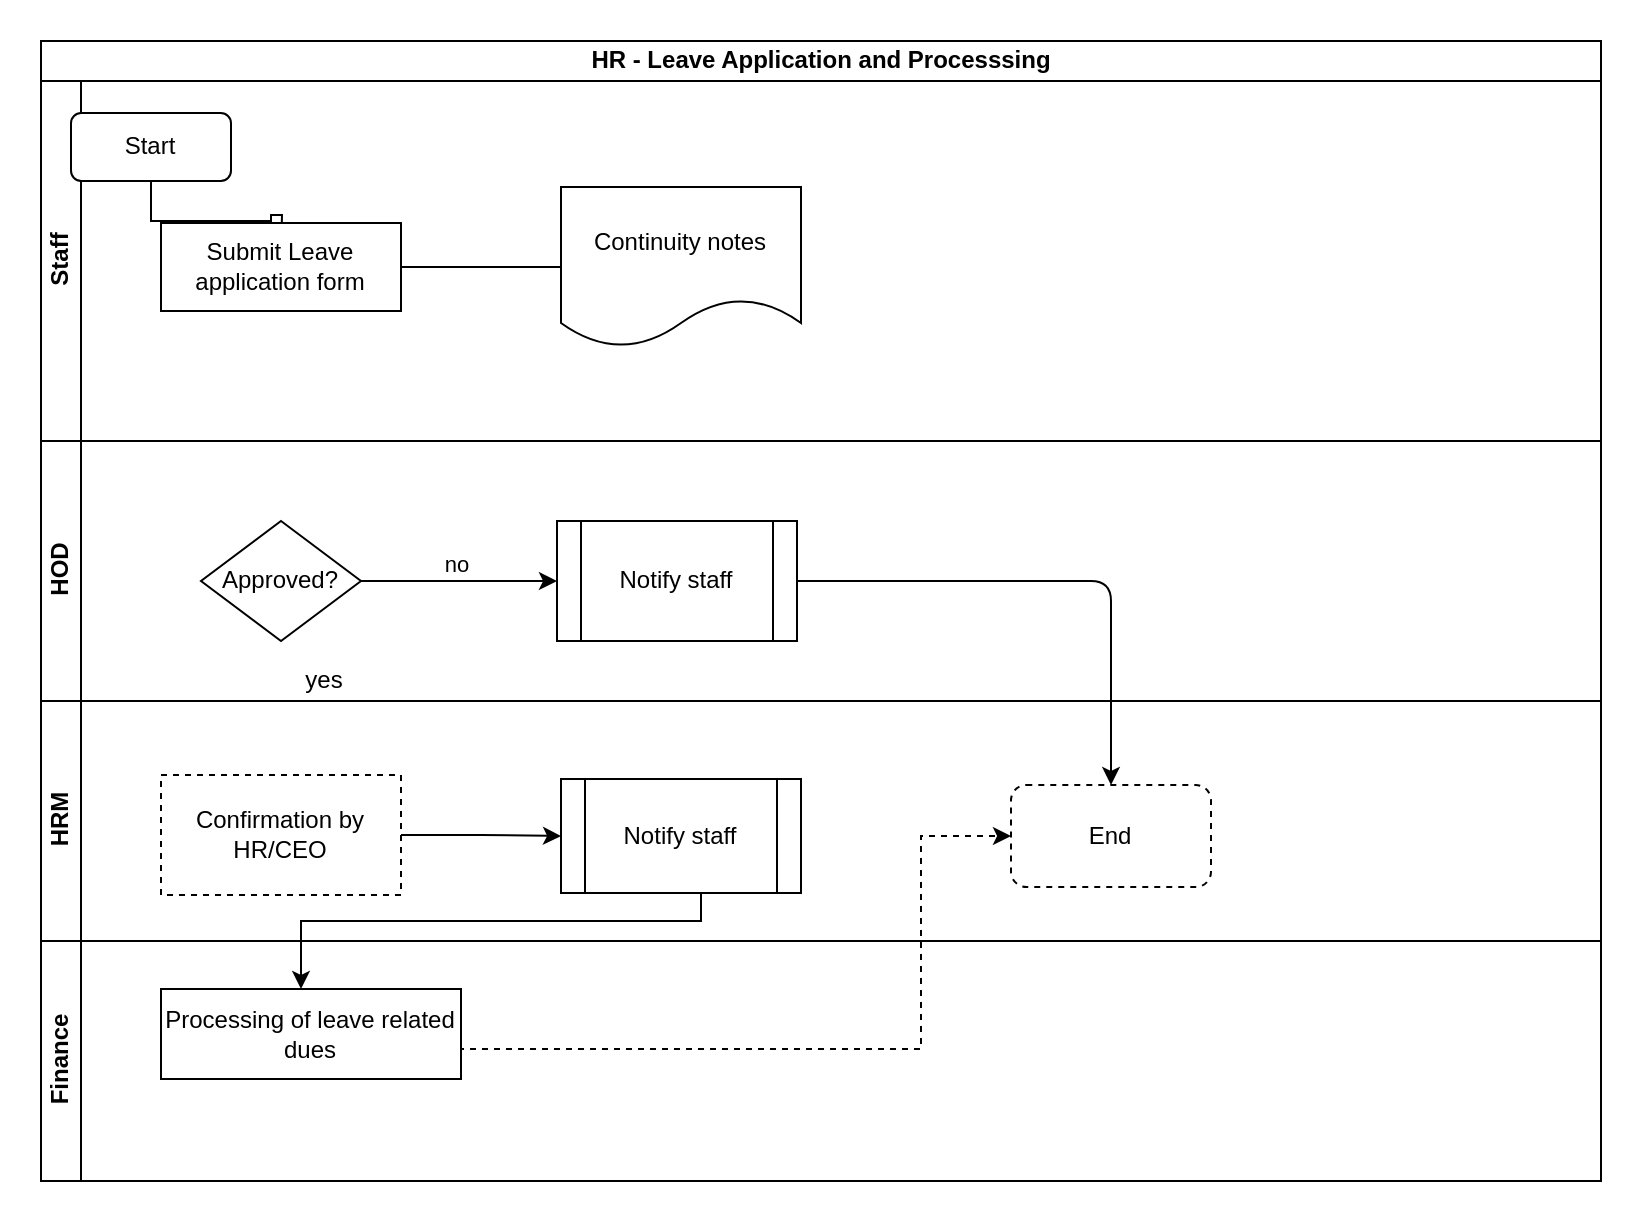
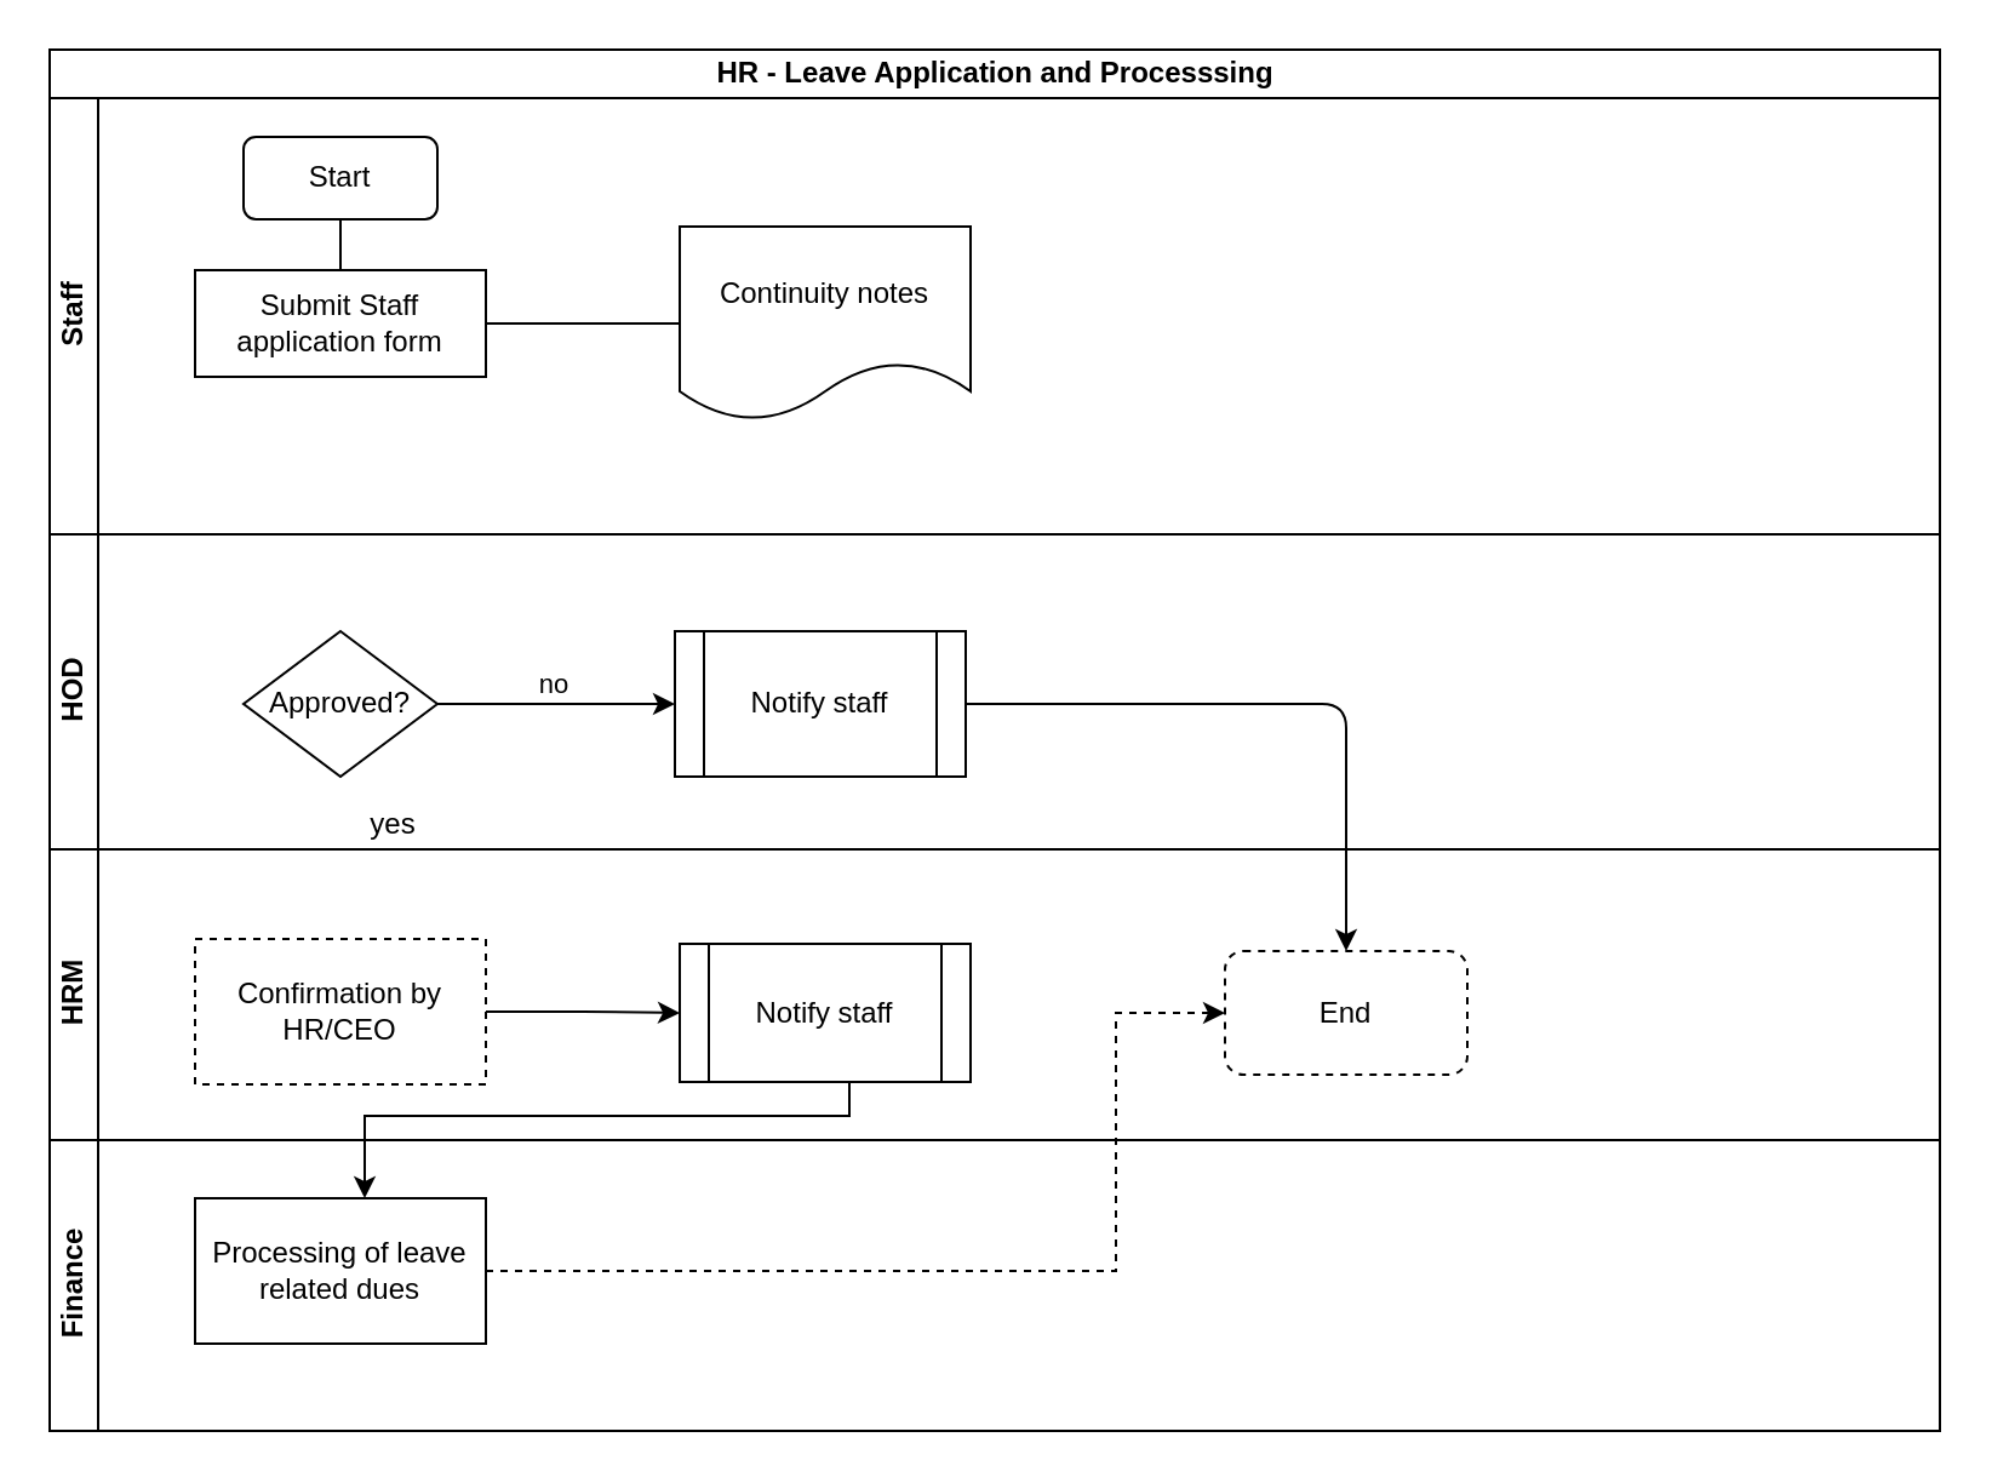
- <mxCell id="5" value="Start" style="rounded=1;whiteSpace=wrap;html=1;" vertex="1" parent="4"><mxGeometry x="15" y="16" width="80" height="34" as="geometry" /></mxCell>
+ <mxCell id="5" value="Start" style="rounded=1;whiteSpace=wrap;html=1;" vertex="1" parent="4"><mxGeometry x="80" y="16" width="80" height="34" as="geometry" /></mxCell>
- <mxCell id="7" value="Submit Leave application form" style="rounded=0;whiteSpace=wrap;html=1;" vertex="1" parent="4"><mxGeometry x="60" y="71" width="120" height="44" as="geometry" /></mxCell>
+ <mxCell id="7" value="Submit Staff application form" style="rounded=0;whiteSpace=wrap;html=1;" vertex="1" parent="4"><mxGeometry x="60" y="71" width="120" height="44" as="geometry" /></mxCell>
- <mxCell id="17" value="Processing of leave related dues" style="whiteSpace=wrap;html=1;" vertex="1" parent="15"><mxGeometry x="60" y="24" width="150" height="45" as="geometry" /></mxCell>
+ <mxCell id="17" value="Processing of leave related dues" style="whiteSpace=wrap;html=1;" vertex="1" parent="15"><mxGeometry x="60" y="24" width="120" height="60" as="geometry" /></mxCell>
